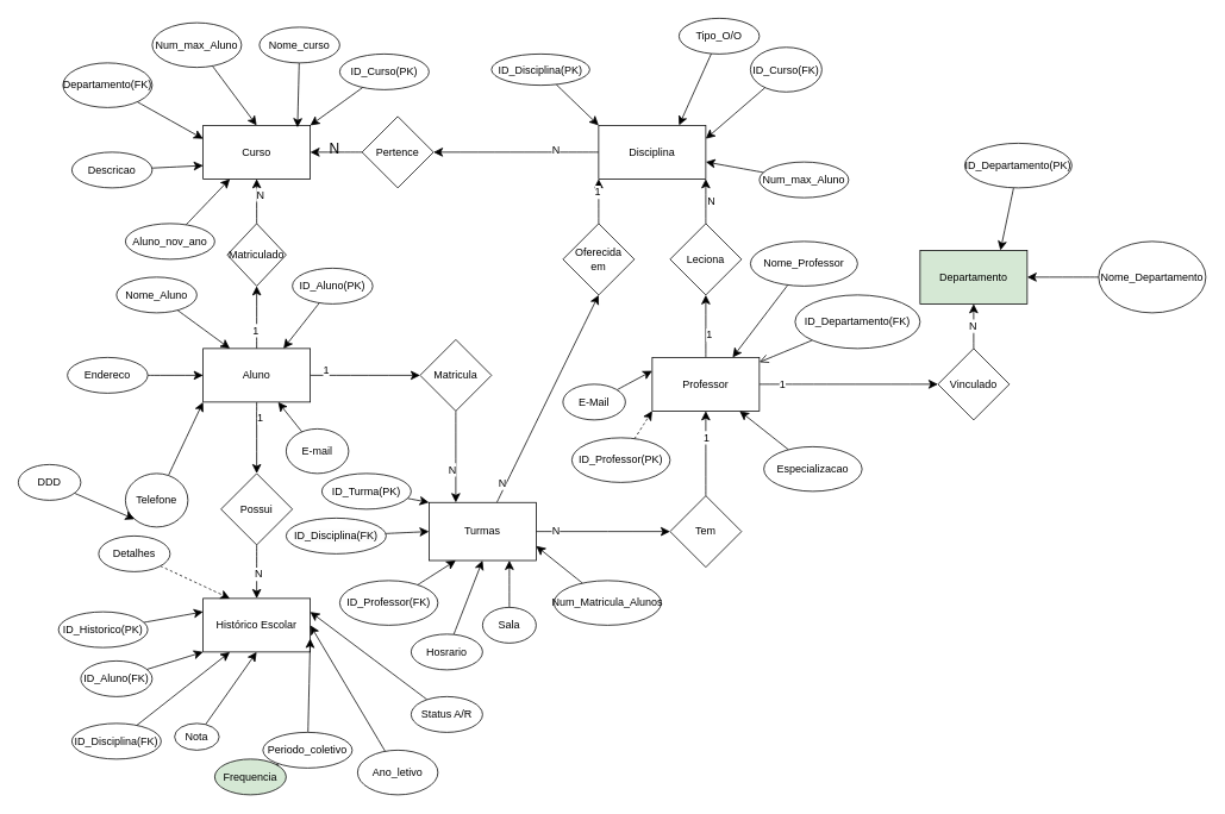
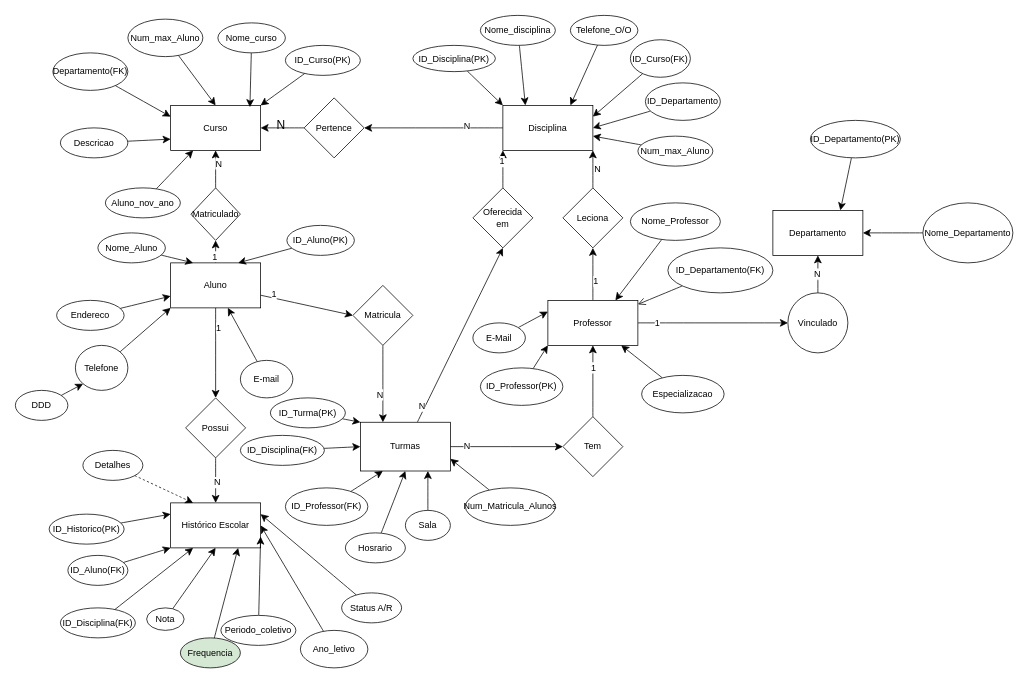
+ <mxCell id="64" value="Nome_disciplina" style="ellipse;whiteSpace=wrap;html=1;" vertex="1" parent="1"><mxGeometry x="640" y="20" width="100" height="40" as="geometry" /></mxCell>
- <mxCell id="66" value="Tipo_O/O" style="ellipse;whiteSpace=wrap;html=1;" vertex="1" parent="1"><mxGeometry x="760" y="20" width="90" height="40" as="geometry" /></mxCell>
+ <mxCell id="66" value="Telefone_O/O" style="ellipse;whiteSpace=wrap;html=1;" vertex="1" parent="1"><mxGeometry x="760" y="20" width="90" height="40" as="geometry" /></mxCell>
+ <mxCell id="63" style="edgeStyle=none;curved=1;rounded=0;orthogonalLoop=1;jettySize=auto;html=1;entryX=0.25;entryY=0;entryDx=0;entryDy=0;fontSize=12;startSize=8;endSize=8;" edge="1" parent="1" source="64" target="18"><mxGeometry relative="1" as="geometry" /></mxCell>
+ <mxCell id="70" value="ID_Departamento" style="ellipse;whiteSpace=wrap;html=1;" vertex="1" parent="1"><mxGeometry x="860" y="110" width="100" height="50" as="geometry" /></mxCell>
+ <mxCell id="69" style="edgeStyle=none;curved=1;rounded=0;orthogonalLoop=1;jettySize=auto;html=1;entryX=1;entryY=0.5;entryDx=0;entryDy=0;fontSize=12;startSize=8;endSize=8;" edge="1" parent="1" source="70" target="18"><mxGeometry relative="1" as="geometry" /></mxCell>
- <mxCell id="19" value="Departamento" style="rounded=0;whiteSpace=wrap;html=1;fillColor=#d5e8d4;" vertex="1" parent="1"><mxGeometry x="1030" y="280" width="120" height="60" as="geometry" /></mxCell>
+ <mxCell id="19" value="Departamento" style="rounded=0;whiteSpace=wrap;html=1;" vertex="1" parent="1"><mxGeometry x="1030" y="280" width="120" height="60" as="geometry" /></mxCell>
- <mxCell id="78" value="ID_Aluno(PK)" style="ellipse;whiteSpace=wrap;html=1;" vertex="1" parent="1"><mxGeometry x="327" y="300" width="90" height="40" as="geometry" /></mxCell>
+ <mxCell id="78" value="ID_Aluno(PK)" style="ellipse;whiteSpace=wrap;html=1;" vertex="1" parent="1"><mxGeometry x="382" y="300" width="90" height="40" as="geometry" /></mxCell>
- <mxCell id="8" value="Aluno" style="rounded=0;whiteSpace=wrap;html=1;" vertex="1" parent="1"><mxGeometry x="227" y="390" width="120" height="60" as="geometry" /></mxCell>
+ <mxCell id="8" value="Aluno" style="rounded=0;whiteSpace=wrap;html=1;" vertex="1" parent="1"><mxGeometry x="227" y="350" width="120" height="60" as="geometry" /></mxCell>
- <mxCell id="41" value="Vinculado" style="rhombus;whiteSpace=wrap;html=1;" vertex="1" parent="1"><mxGeometry x="1050" y="390" width="80" height="80" as="geometry" /></mxCell>
+ <mxCell id="41" value="Vinculado" style="ellipse;whiteSpace=wrap;html=1;" vertex="1" parent="1"><mxGeometry x="1050" y="390" width="80" height="80" as="geometry" /></mxCell>
- <mxCell id="119" style="edgeStyle=none;curved=1;rounded=0;orthogonalLoop=1;jettySize=auto;html=1;entryX=0;entryY=1;entryDx=0;entryDy=0;fontSize=12;startSize=8;endSize=8;dashed=1;" edge="1" parent="1" source="120" target="15"><mxGeometry relative="1" as="geometry" /></mxCell>
+ <mxCell id="119" style="edgeStyle=none;curved=1;rounded=0;orthogonalLoop=1;jettySize=auto;html=1;entryX=0;entryY=1;entryDx=0;entryDy=0;fontSize=12;startSize=8;endSize=8;" edge="1" parent="1" source="120" target="15"><mxGeometry relative="1" as="geometry" /></mxCell>
- <mxCell id="84" value="Telefone" style="ellipse;whiteSpace=wrap;html=1;" vertex="1" parent="1"><mxGeometry x="140" y="530" width="70" height="60" as="geometry" /></mxCell>
+ <mxCell id="84" value="Telefone" style="ellipse;whiteSpace=wrap;html=1;" vertex="1" parent="1"><mxGeometry x="100" y="460" width="70" height="60" as="geometry" /></mxCell>
- <mxCell id="106" value="Status A/R" style="ellipse;whiteSpace=wrap;html=1;" vertex="1" parent="1"><mxGeometry x="460" y="780" width="80" height="40" as="geometry" /></mxCell>
+ <mxCell id="106" value="Status A/R" style="ellipse;whiteSpace=wrap;html=1;" vertex="1" parent="1"><mxGeometry x="455" y="790" width="80" height="40" as="geometry" /></mxCell>
- <mxCell id="99" style="edgeStyle=none;curved=1;rounded=0;orthogonalLoop=1;jettySize=auto;html=1;fontSize=12;startSize=8;endSize=8;" edge="1" parent="1" source="100" target="102"><mxGeometry relative="1" as="geometry" /></mxCell>
+ <mxCell id="99" style="edgeStyle=none;curved=1;rounded=0;orthogonalLoop=1;jettySize=auto;html=1;entryX=0.75;entryY=1;entryDx=0;entryDy=0;fontSize=12;startSize=8;endSize=8;" edge="1" parent="1" source="100" target="10"><mxGeometry relative="1" as="geometry" /></mxCell>
